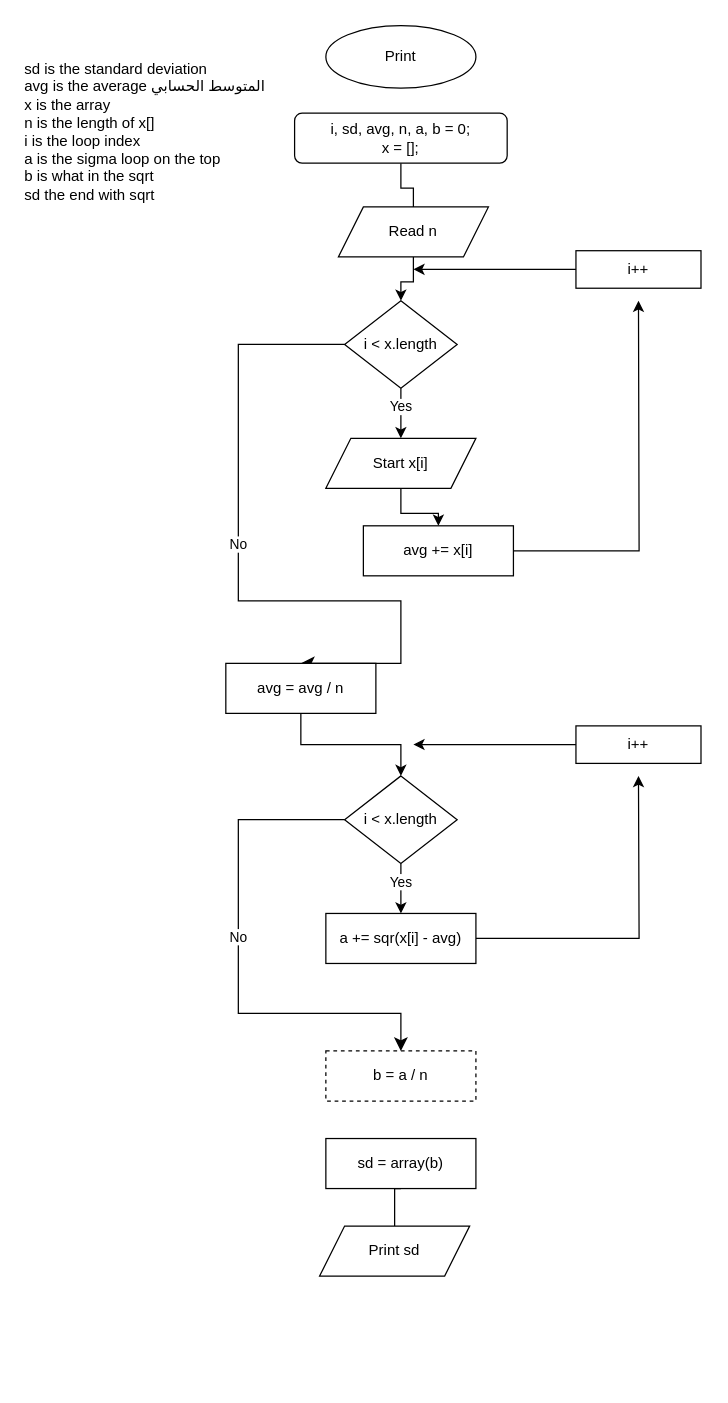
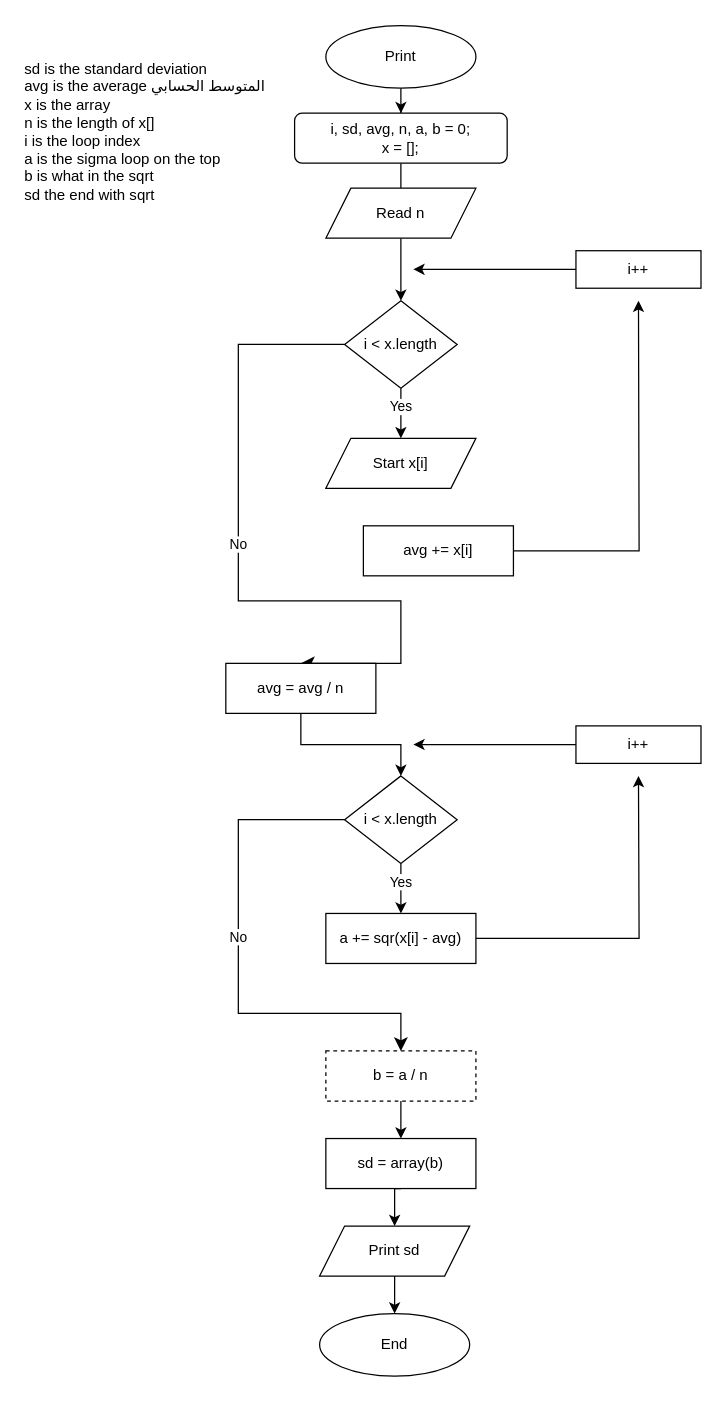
+ <mxCell id="2" value="" style="edgeStyle=orthogonalEdgeStyle;rounded=0;orthogonalLoop=1;jettySize=auto;html=1;" edge="1" parent="1" source="3" target="5"><mxGeometry relative="1" as="geometry" /></mxCell>
- <mxCell id="7" value="Read n" style="shape=parallelogram;perimeter=parallelogramPerimeter;whiteSpace=wrap;html=1;fixedSize=1;" vertex="1" parent="1"><mxGeometry x="270" y="165" width="120" height="40" as="geometry" /></mxCell>
+ <mxCell id="7" value="Read n" style="shape=parallelogram;perimeter=parallelogramPerimeter;whiteSpace=wrap;html=1;fixedSize=1;" vertex="1" parent="1"><mxGeometry x="260" y="150" width="120" height="40" as="geometry" /></mxCell>
- <mxCell id="12" style="edgeStyle=orthogonalEdgeStyle;rounded=0;orthogonalLoop=1;jettySize=auto;html=1;exitX=0.5;exitY=1;exitDx=0;exitDy=0;entryX=0.5;entryY=0;entryDx=0;entryDy=0;" edge="1" parent="1" source="13" target="37"><mxGeometry relative="1" as="geometry" /></mxCell>
+ <mxCell id="30" style="edgeStyle=orthogonalEdgeStyle;rounded=0;orthogonalLoop=1;jettySize=auto;html=1;exitX=0.5;exitY=1;exitDx=0;exitDy=0;entryX=0.5;entryY=0;entryDx=0;entryDy=0;" edge="1" parent="1" source="31" target="33"><mxGeometry relative="1" as="geometry" /></mxCell>
- <mxCell id="32" style="edgeStyle=orthogonalEdgeStyle;rounded=0;orthogonalLoop=1;jettySize=auto;html=1;exitX=0.5;exitY=1;exitDx=0;exitDy=0;entryX=0.5;entryY=0;entryDx=0;entryDy=0;endArrow=none;" edge="1" parent="1" source="33" target="35"><mxGeometry relative="1" as="geometry" /></mxCell>
+ <mxCell id="32" style="edgeStyle=orthogonalEdgeStyle;rounded=0;orthogonalLoop=1;jettySize=auto;html=1;exitX=0.5;exitY=1;exitDx=0;exitDy=0;entryX=0.5;entryY=0;entryDx=0;entryDy=0;" edge="1" parent="1" source="33" target="35"><mxGeometry relative="1" as="geometry" /></mxCell>
+ <mxCell id="34" style="edgeStyle=orthogonalEdgeStyle;rounded=0;orthogonalLoop=1;jettySize=auto;html=1;exitX=0.5;exitY=1;exitDx=0;exitDy=0;entryX=0.5;entryY=0;entryDx=0;entryDy=0;" edge="1" parent="1" source="35" target="36"><mxGeometry relative="1" as="geometry" /></mxCell>
+ <mxCell id="36" value="End" style="ellipse;whiteSpace=wrap;html=1;" vertex="1" parent="1"><mxGeometry x="255" y="1050" width="120" height="50" as="geometry" /></mxCell>
